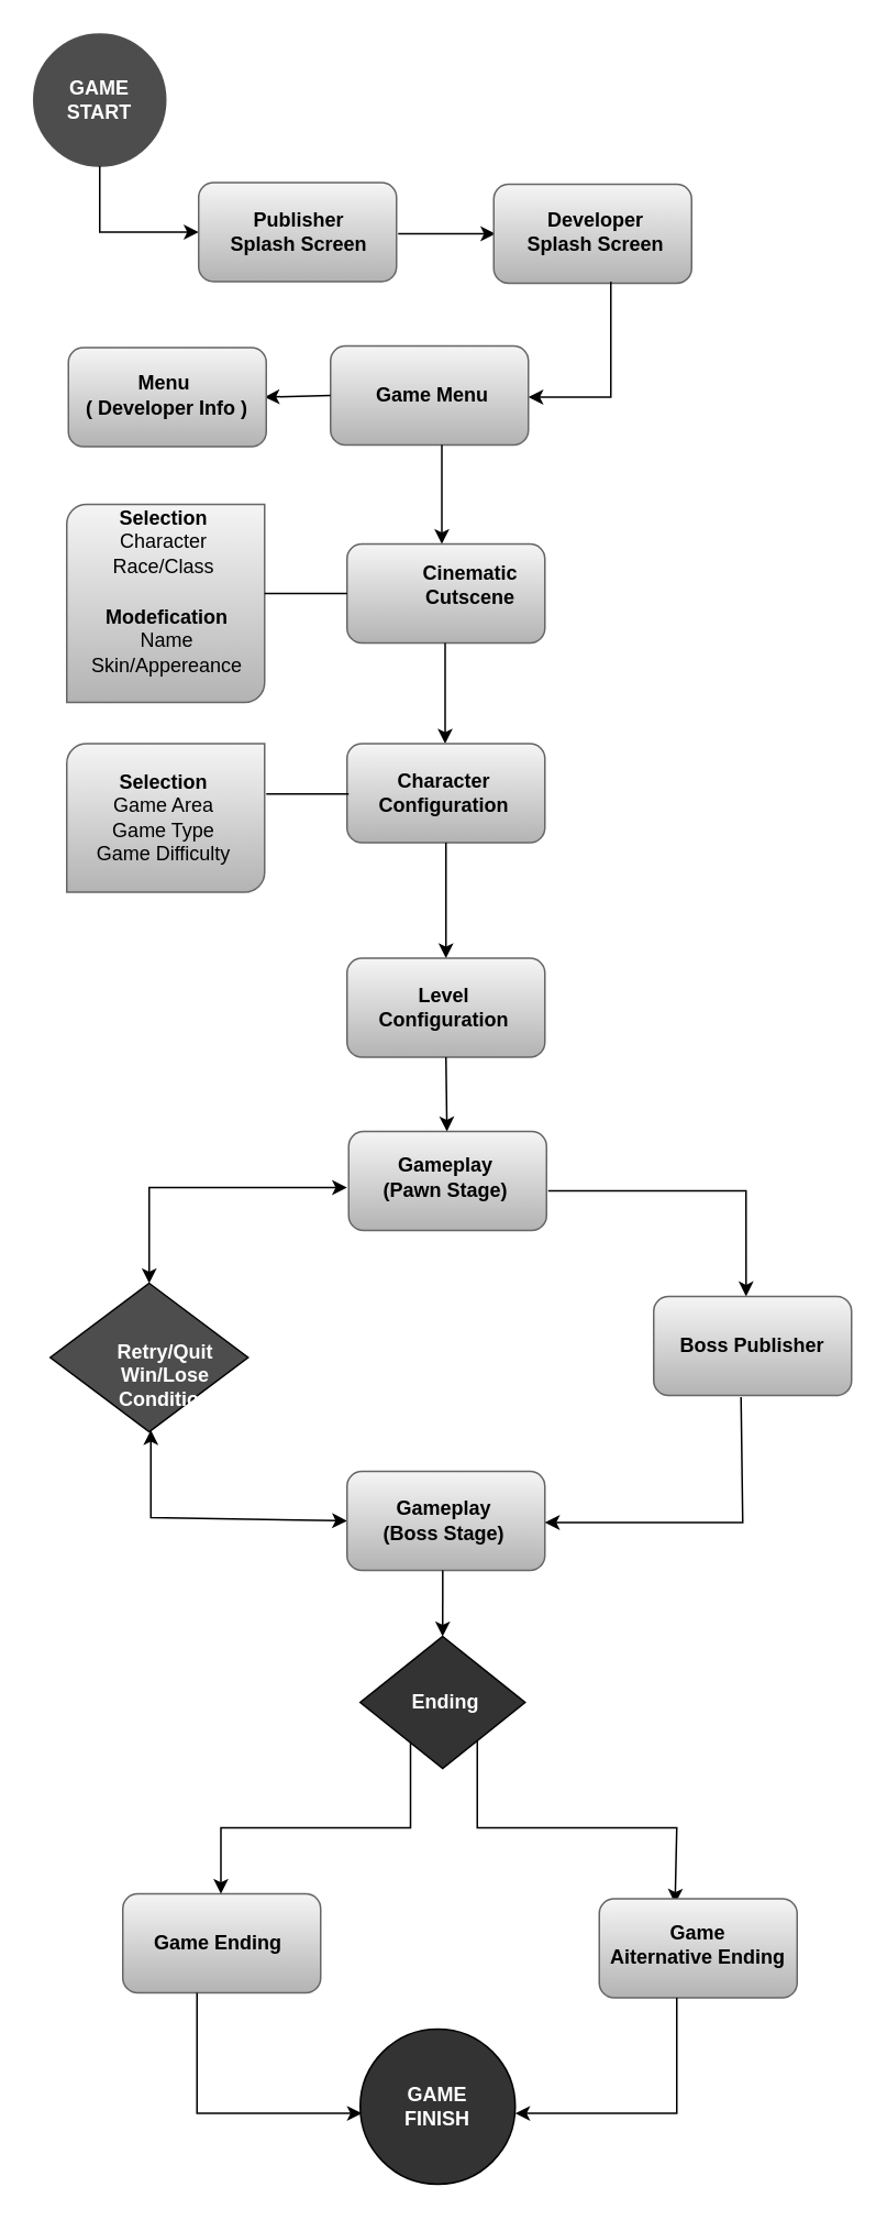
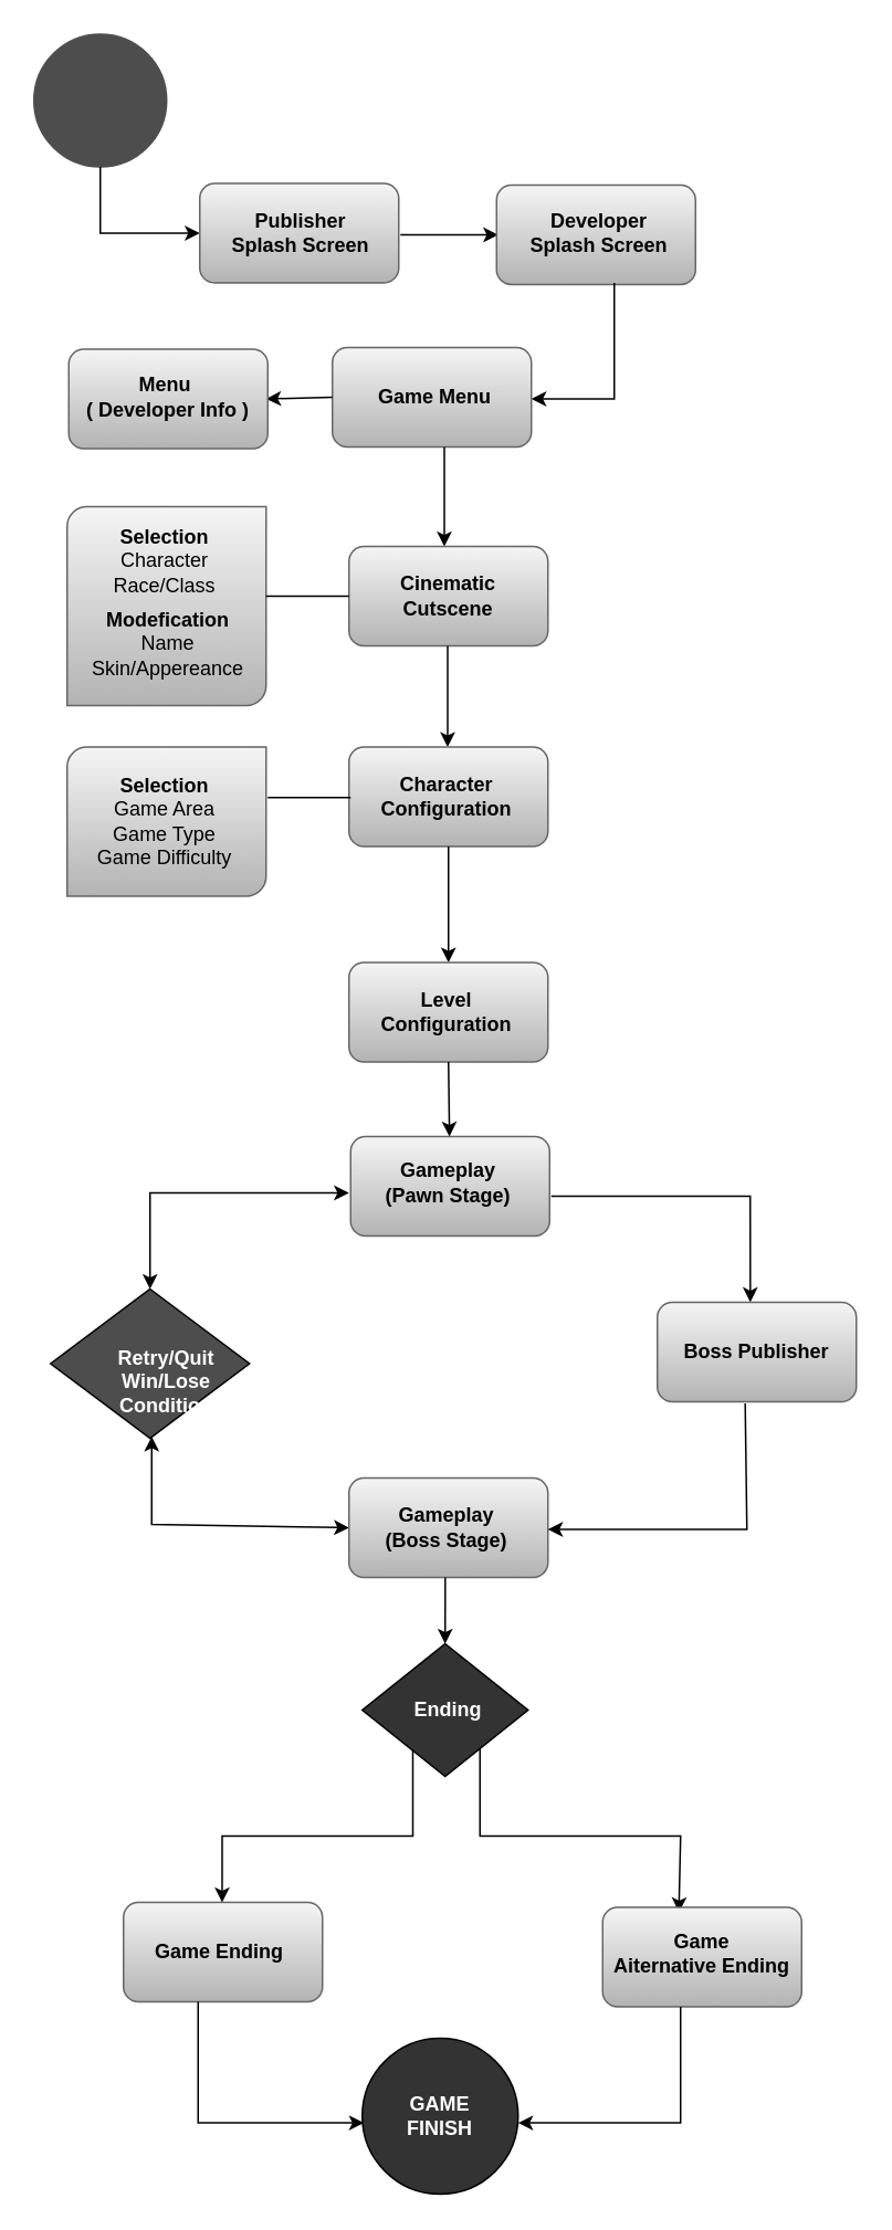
- <mxCell id="37" value="&lt;font color=&quot;#ffffff&quot;&gt;&lt;b&gt;GAME START&lt;/b&gt;&lt;/font&gt;" style="text;html=1;align=center;verticalAlign=middle;whiteSpace=wrap;rounded=0;" vertex="1" parent="1"><mxGeometry x="30" y="45" width="60" height="30" as="geometry" /></mxCell>
- <mxCell id="48" value="&lt;b&gt;Selection&lt;/b&gt;&lt;div&gt;Character&lt;/div&gt;&lt;div&gt;Race/Class&lt;/div&gt;" style="text;html=1;align=center;verticalAlign=middle;whiteSpace=wrap;rounded=0;" vertex="1" parent="1"><mxGeometry x="69" y="313" width="60" height="30" as="geometry" /></mxCell>
+ <mxCell id="48" value="&lt;b&gt;Selection&lt;/b&gt;&lt;div&gt;Character&lt;/div&gt;&lt;div&gt;Race/Class&lt;/div&gt;" style="text;html=1;align=center;verticalAlign=middle;whiteSpace=wrap;rounded=0;" vertex="1" parent="1"><mxGeometry x="69" y="323" width="60" height="30" as="geometry" /></mxCell>
- <mxCell id="42" value="&lt;b&gt;Cinematic Cutscene&lt;/b&gt;" style="text;html=1;align=center;verticalAlign=middle;whiteSpace=wrap;rounded=0;" vertex="1" parent="1"><mxGeometry x="255" y="339" width="60" height="30" as="geometry" /></mxCell>
+ <mxCell id="42" value="&lt;b&gt;Cinematic Cutscene&lt;/b&gt;" style="text;html=1;align=center;verticalAlign=middle;whiteSpace=wrap;rounded=0;" vertex="1" parent="1"><mxGeometry x="240" y="344" width="60" height="30" as="geometry" /></mxCell>
